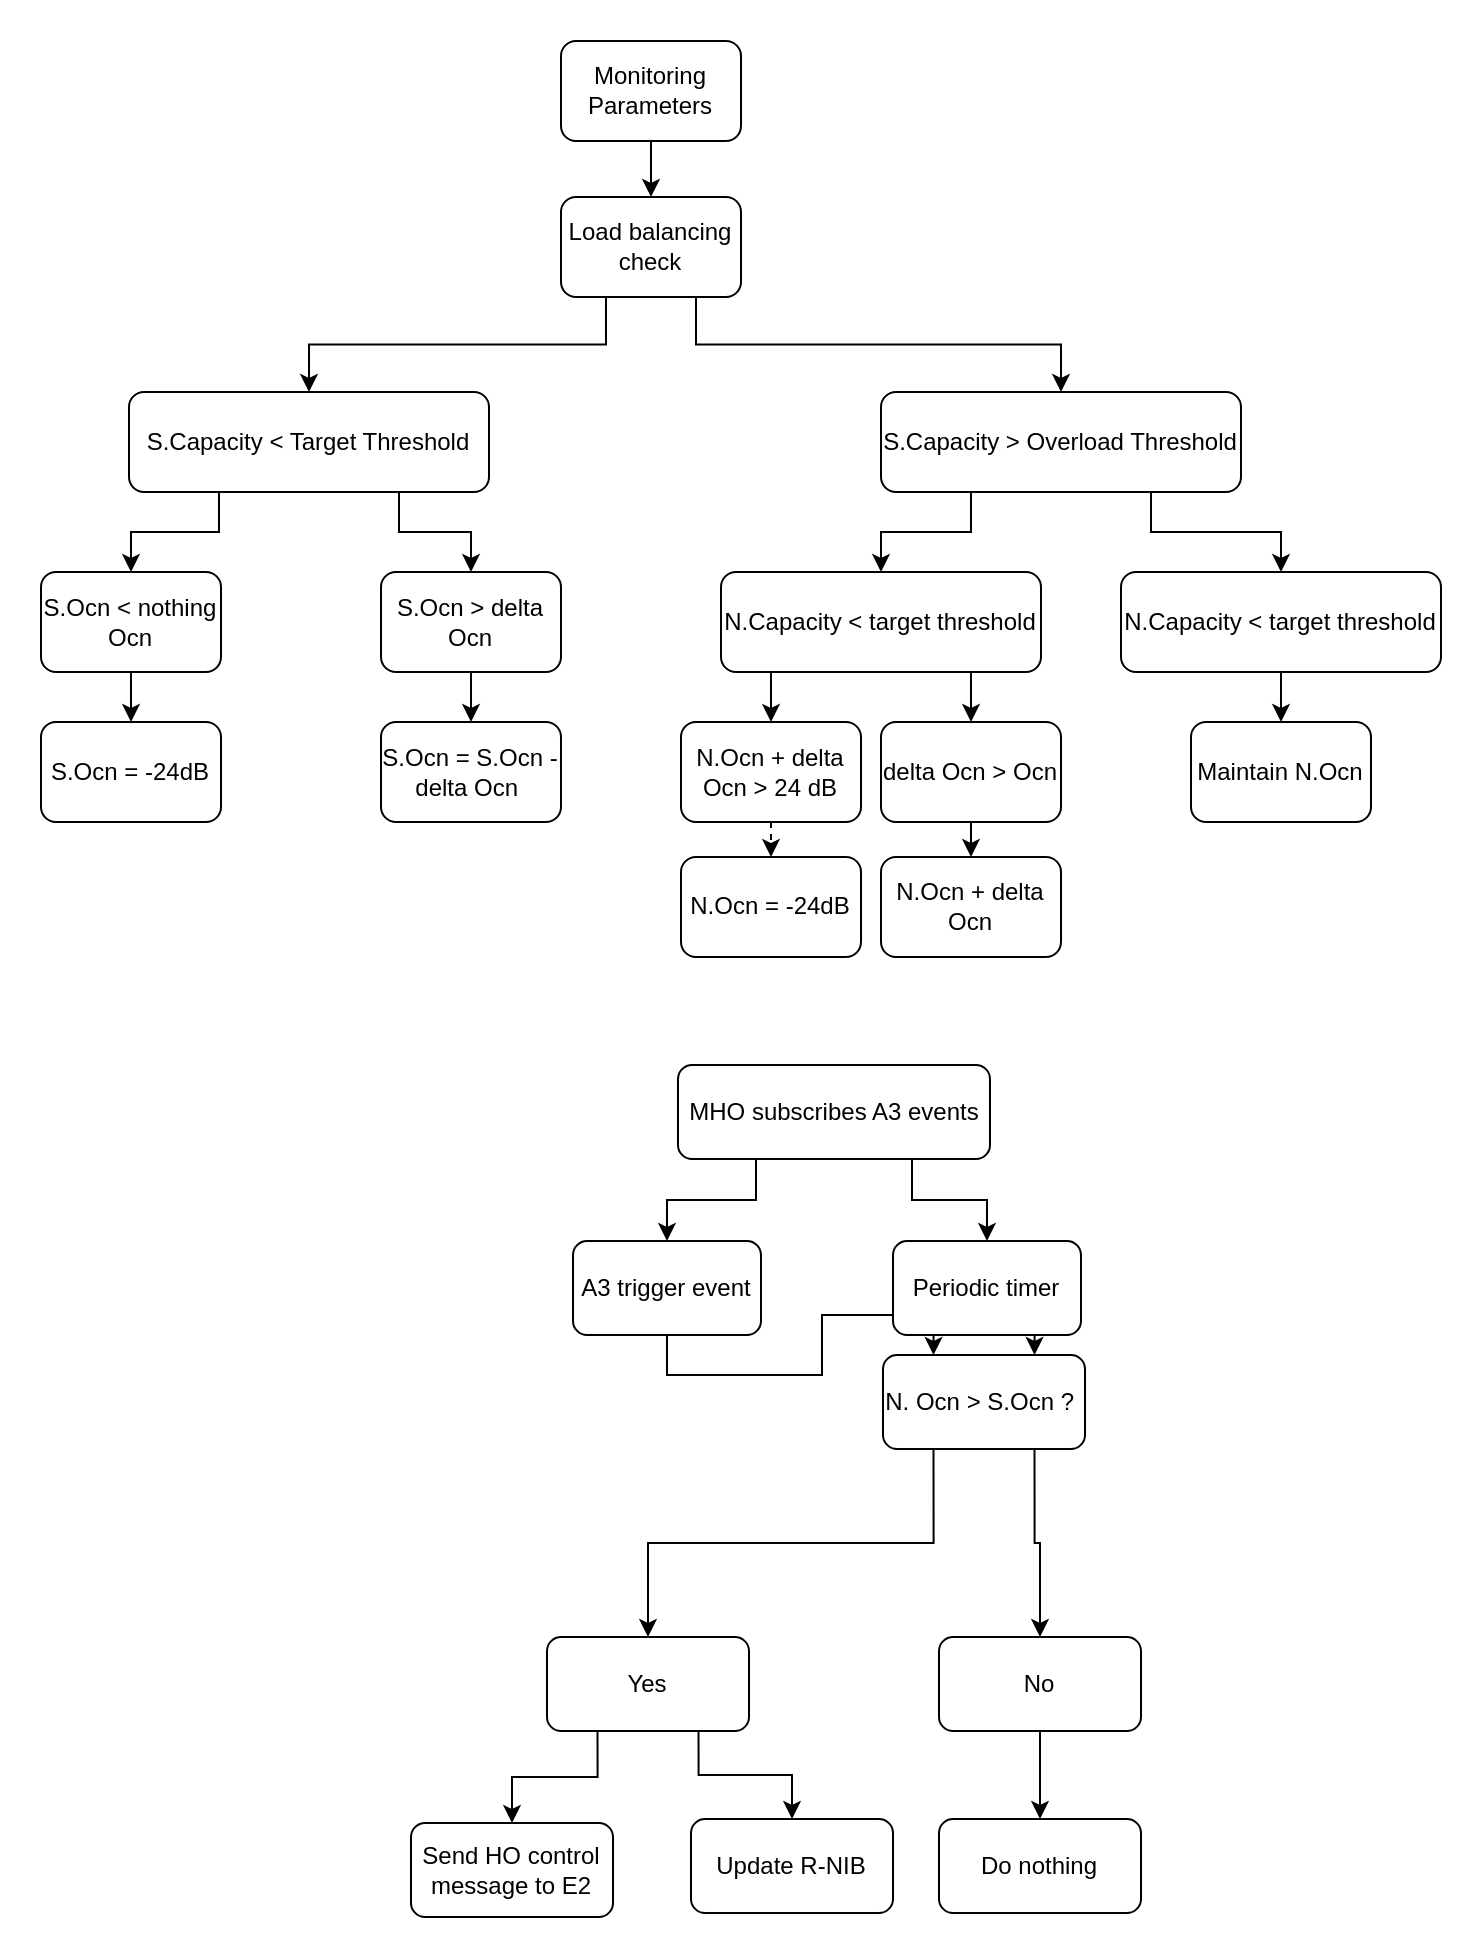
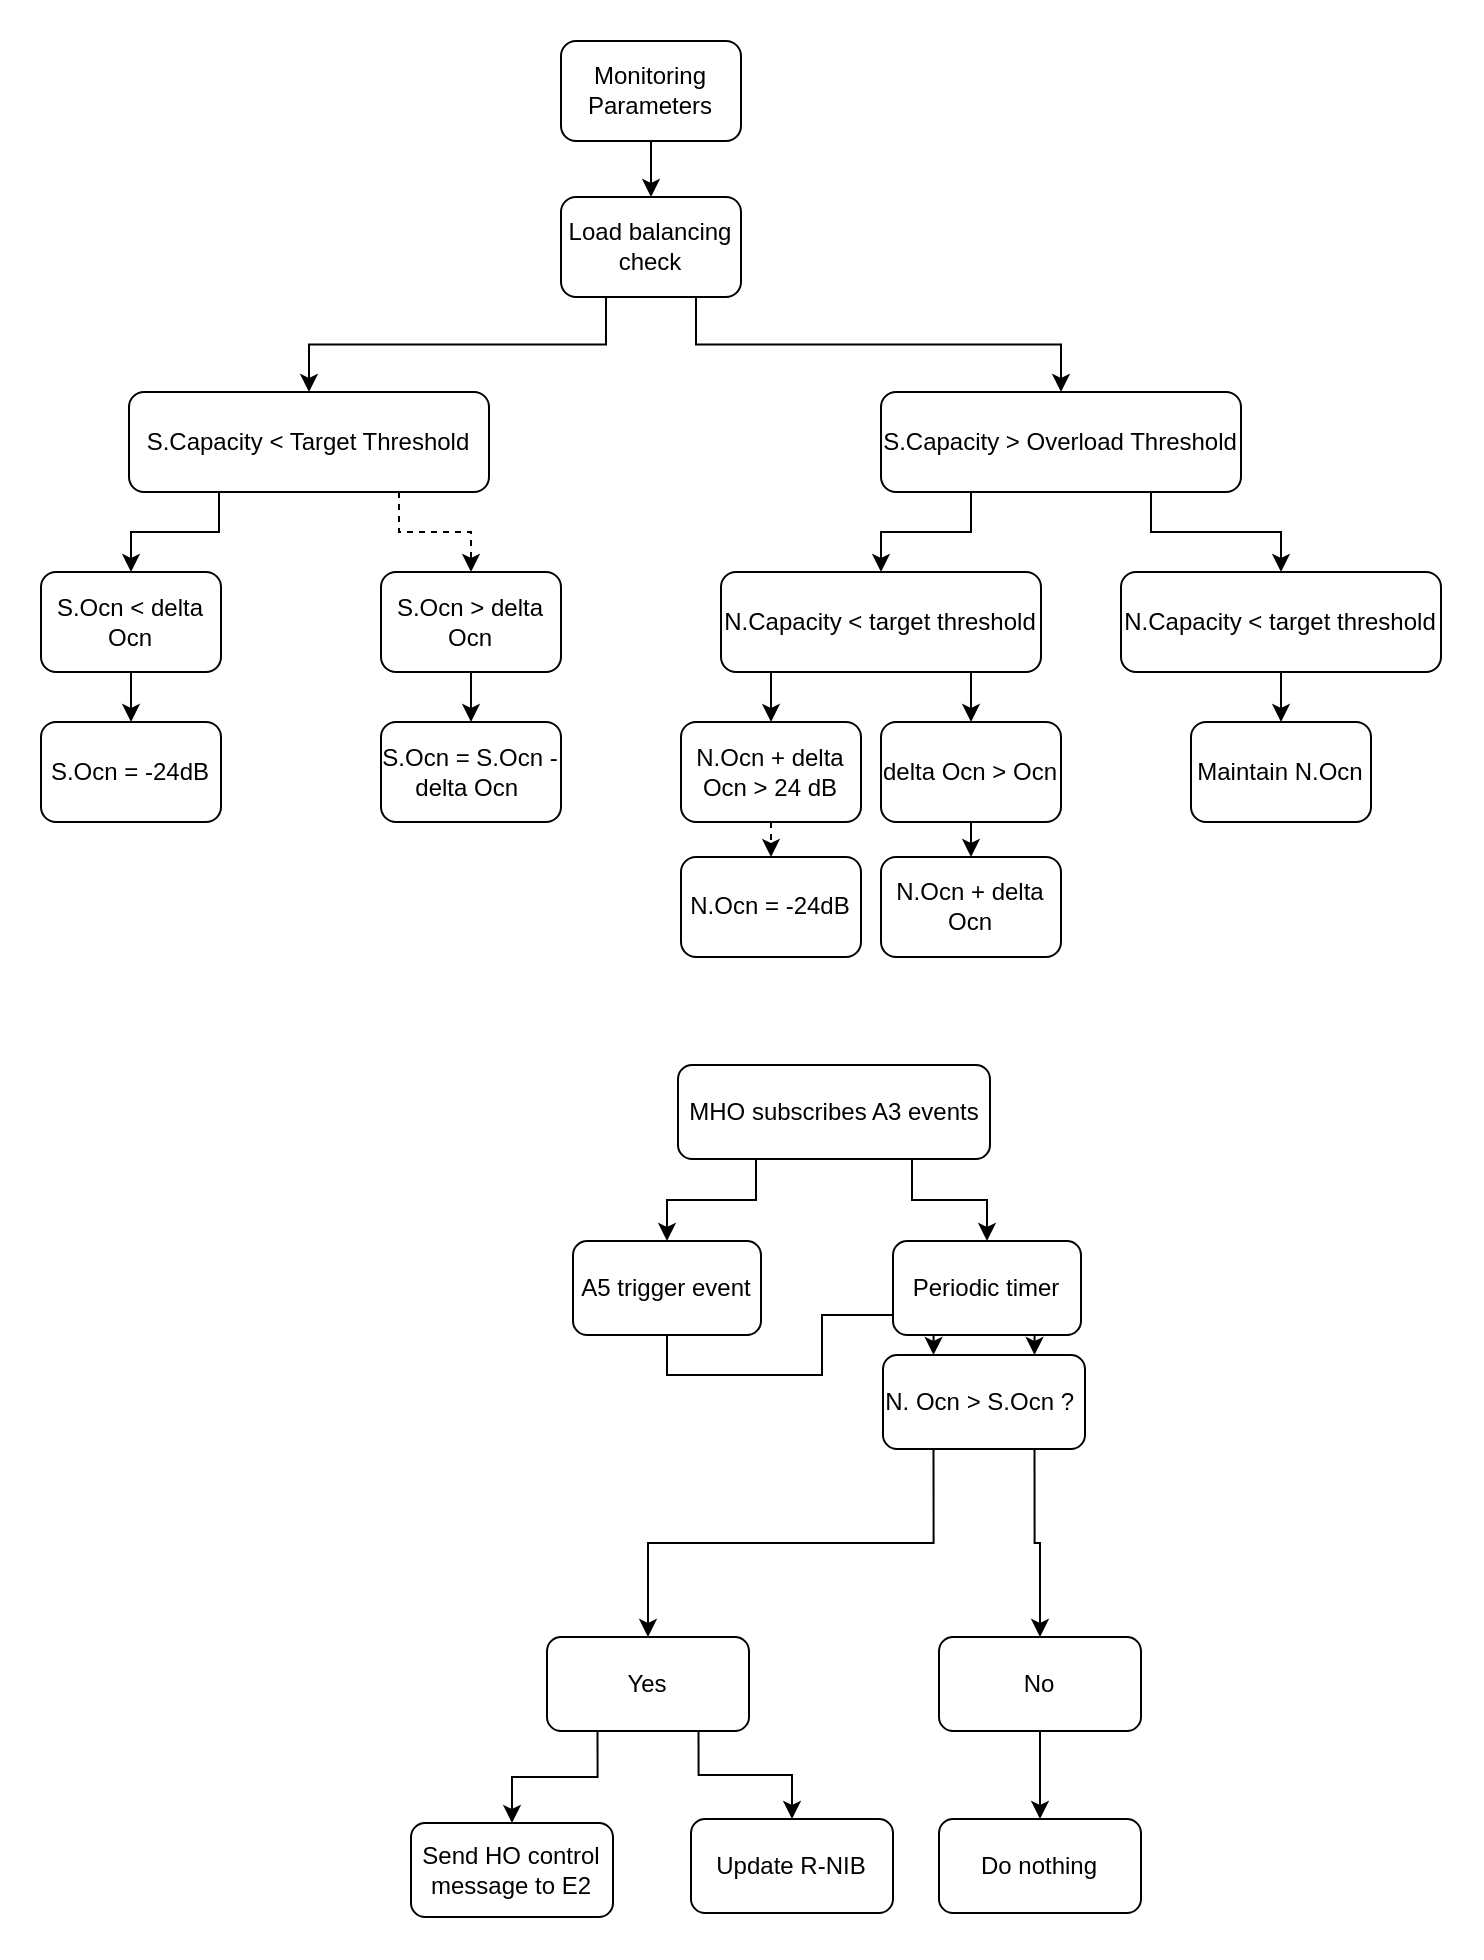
- <mxCell id="8" style="edgeStyle=orthogonalEdgeStyle;rounded=0;orthogonalLoop=1;jettySize=auto;html=1;exitX=0.75;exitY=1;exitDx=0;exitDy=0;entryX=0.5;entryY=0;entryDx=0;entryDy=0;" edge="1" parent="1" source="9" target="17"><mxGeometry relative="1" as="geometry" /></mxCell>
+ <mxCell id="8" style="edgeStyle=orthogonalEdgeStyle;rounded=0;orthogonalLoop=1;jettySize=auto;html=1;exitX=0.75;exitY=1;exitDx=0;exitDy=0;entryX=0.5;entryY=0;entryDx=0;entryDy=0;dashed=1;" edge="1" parent="1" source="9" target="17"><mxGeometry relative="1" as="geometry" /></mxCell>
- <mxCell id="14" value="S.Ocn &amp;lt; nothing Ocn" style="rounded=1;whiteSpace=wrap;html=1;" vertex="1" parent="1"><mxGeometry x="20" y="285.5" width="90" height="50" as="geometry" /></mxCell>
+ <mxCell id="14" value="S.Ocn &amp;lt; delta Ocn" style="rounded=1;whiteSpace=wrap;html=1;" vertex="1" parent="1"><mxGeometry x="20" y="285.5" width="90" height="50" as="geometry" /></mxCell>
- <mxCell id="35" value="A3 trigger event" style="rounded=1;whiteSpace=wrap;html=1;" vertex="1" parent="1"><mxGeometry x="286" y="620" width="94" height="47" as="geometry" /></mxCell>
+ <mxCell id="35" value="A5 trigger event" style="rounded=1;whiteSpace=wrap;html=1;" vertex="1" parent="1"><mxGeometry x="286" y="620" width="94" height="47" as="geometry" /></mxCell>
